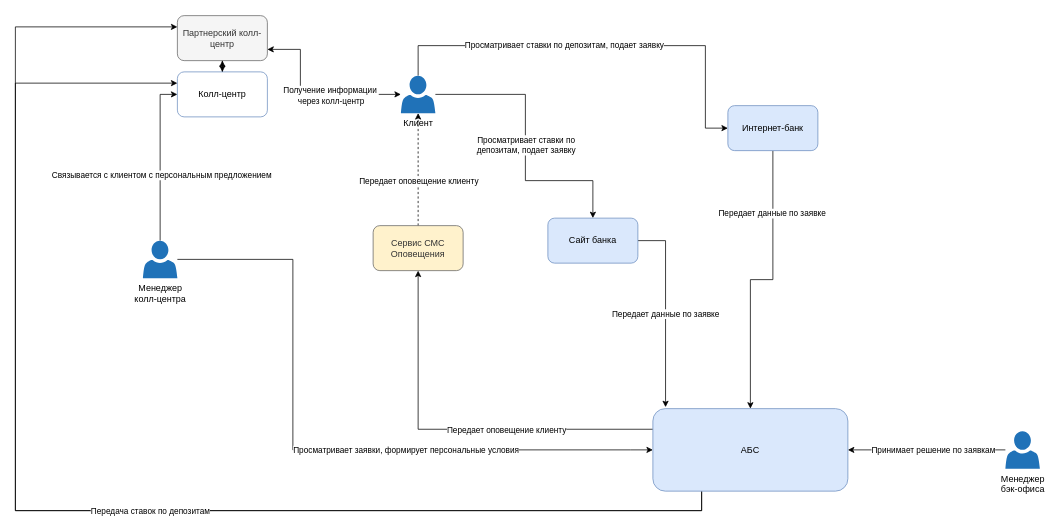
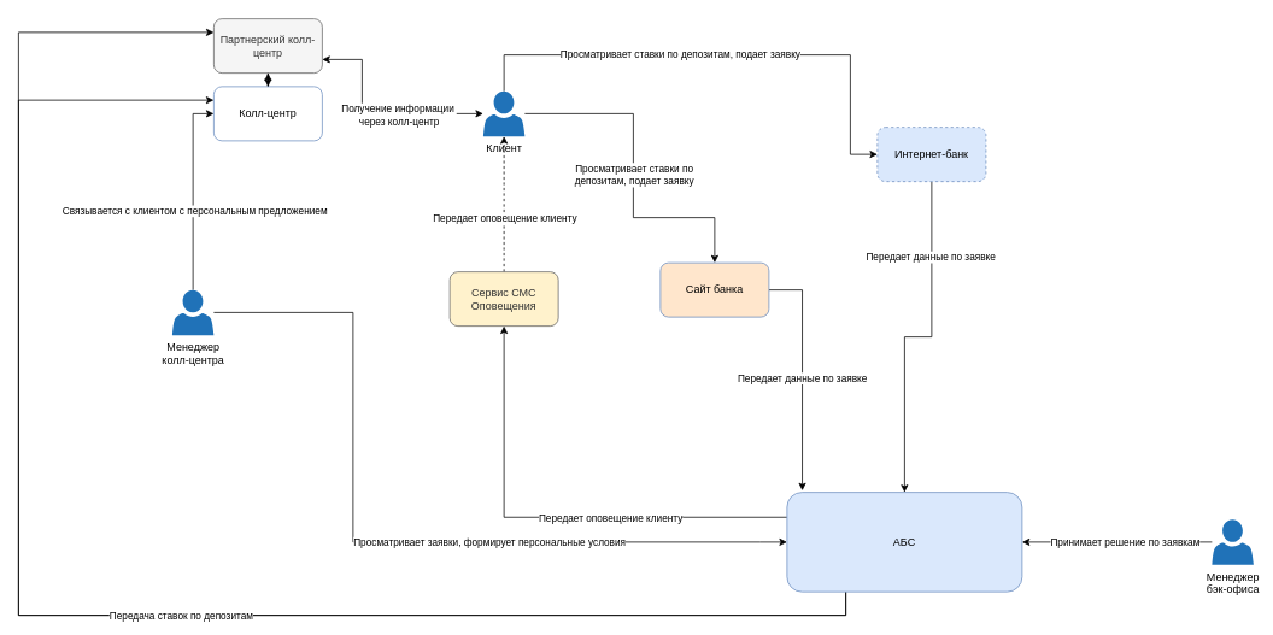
- <mxCell id="28" value="Интернет-банк" style="rounded=1;whiteSpace=wrap;html=1;fillColor=#dae8fc;strokeColor=#6c8ebf;" parent="1" vertex="1"><mxGeometry x="970" y="140" width="120" height="60" as="geometry" /></mxCell>
+ <mxCell id="28" value="Интернет-банк" style="rounded=1;whiteSpace=wrap;html=1;fillColor=#dae8fc;strokeColor=#6c8ebf;dashed=1;" parent="1" vertex="1"><mxGeometry x="970" y="140" width="120" height="60" as="geometry" /></mxCell>
- <mxCell id="25" value="Сайт банка" style="rounded=1;whiteSpace=wrap;html=1;fillColor=#dae8fc;strokeColor=#6c8ebf;" parent="1" vertex="1"><mxGeometry x="730" y="290" width="120" height="60" as="geometry" /></mxCell>
+ <mxCell id="25" value="Сайт банка" style="rounded=1;whiteSpace=wrap;html=1;fillColor=#ffe6cc;strokeColor=#6c8ebf;" parent="1" vertex="1"><mxGeometry x="730" y="290" width="120" height="60" as="geometry" /></mxCell>
